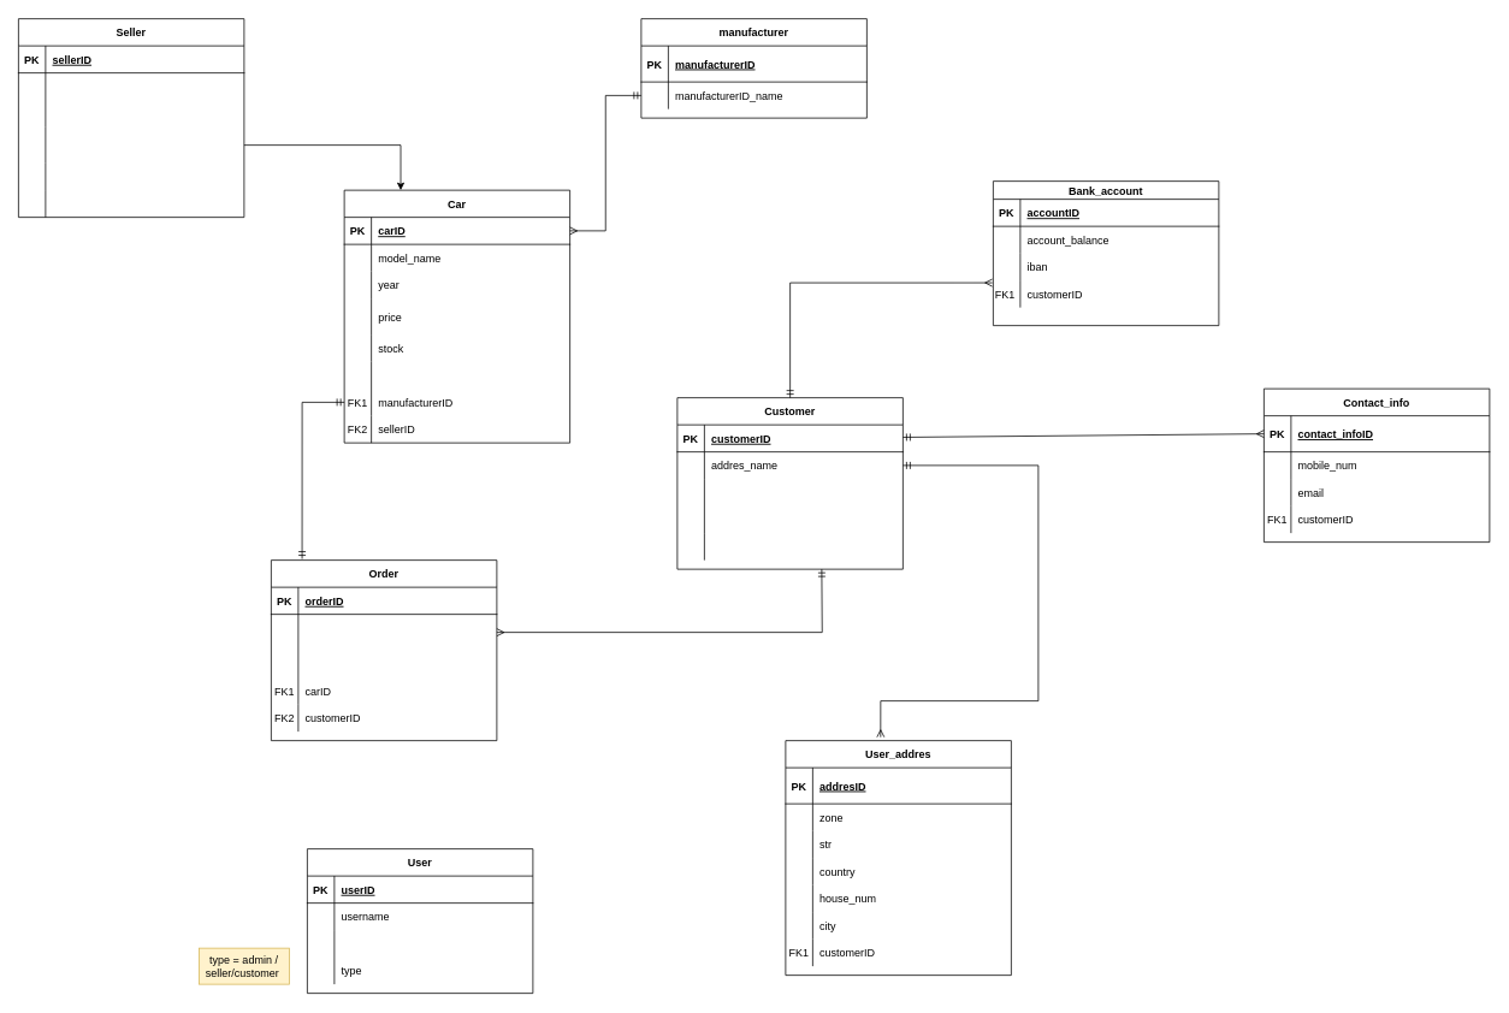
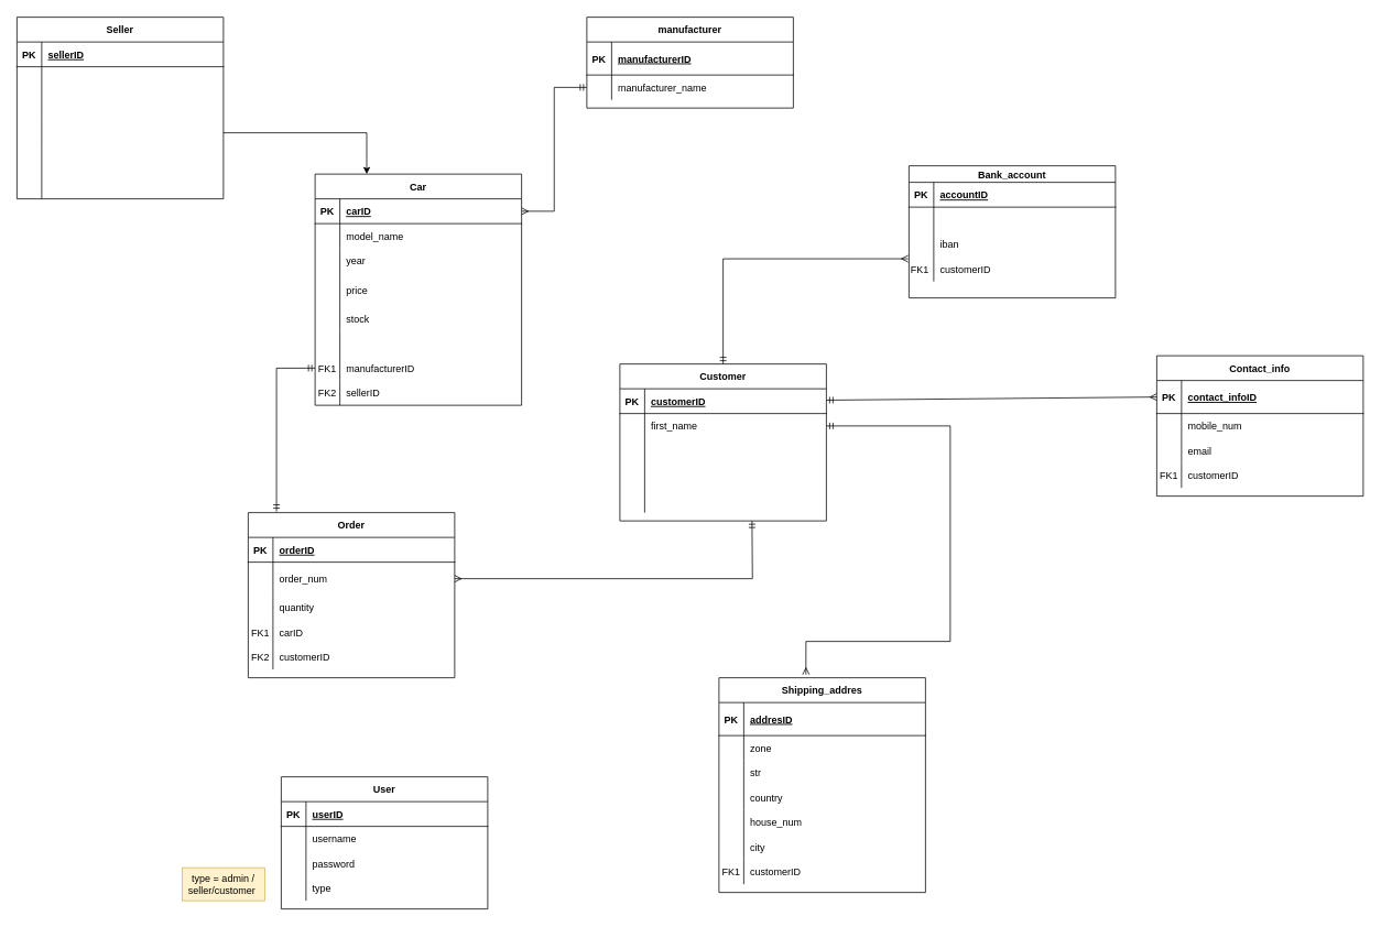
- <mxCell id="8" value="manufacturerID_name" style="shape=partialRectangle;overflow=hidden;connectable=0;fillColor=none;top=0;left=0;bottom=0;right=0;align=left;spacingLeft=6;" parent="6" vertex="1"><mxGeometry x="30" width="220" height="30" as="geometry"><mxRectangle width="220" height="30" as="alternateBounds" /></mxGeometry></mxCell>
+ <mxCell id="8" value="manufacturer_name" style="shape=partialRectangle;overflow=hidden;connectable=0;fillColor=none;top=0;left=0;bottom=0;right=0;align=left;spacingLeft=6;" parent="6" vertex="1"><mxGeometry x="30" width="220" height="30" as="geometry"><mxRectangle width="220" height="30" as="alternateBounds" /></mxGeometry></mxCell>
- <mxCell id="111" value="account_balance" style="shape=partialRectangle;overflow=hidden;connectable=0;fillColor=none;top=0;left=0;bottom=0;right=0;align=left;spacingLeft=6;" parent="109" vertex="1"><mxGeometry x="30" width="220" height="30" as="geometry"><mxRectangle width="220" height="30" as="alternateBounds" /></mxGeometry></mxCell>
- <mxCell id="15" value="addres_name" style="shape=partialRectangle;overflow=hidden;connectable=0;fillColor=none;top=0;left=0;bottom=0;right=0;align=left;spacingLeft=6;" parent="13" vertex="1"><mxGeometry x="30" width="220" height="30" as="geometry"><mxRectangle width="220" height="30" as="alternateBounds" /></mxGeometry></mxCell>
+ <mxCell id="15" value="first_name" style="shape=partialRectangle;overflow=hidden;connectable=0;fillColor=none;top=0;left=0;bottom=0;right=0;align=left;spacingLeft=6;" parent="13" vertex="1"><mxGeometry x="30" width="220" height="30" as="geometry"><mxRectangle width="220" height="30" as="alternateBounds" /></mxGeometry></mxCell>
+ <mxCell id="93" value="order_num" style="shape=partialRectangle;overflow=hidden;connectable=0;fillColor=none;top=0;left=0;bottom=0;right=0;align=left;spacingLeft=6;" parent="91" vertex="1"><mxGeometry x="30" width="220" height="40" as="geometry"><mxRectangle width="220" height="40" as="alternateBounds" /></mxGeometry></mxCell>
+ <mxCell id="96" value="quantity " style="shape=partialRectangle;overflow=hidden;connectable=0;fillColor=none;top=0;left=0;bottom=0;right=0;align=left;spacingLeft=6;" parent="94" vertex="1"><mxGeometry x="30" width="220" height="30" as="geometry"><mxRectangle width="220" height="30" as="alternateBounds" /></mxGeometry></mxCell>
- <mxCell id="63" value="User_addres" style="shape=table;startSize=30;container=1;collapsible=1;childLayout=tableLayout;fixedRows=1;rowLines=0;fontStyle=1;align=center;resizeLast=1;" parent="1" vertex="1"><mxGeometry x="870" y="820" width="250" height="260" as="geometry" /></mxCell>
+ <mxCell id="63" value="Shipping_addres" style="shape=table;startSize=30;container=1;collapsible=1;childLayout=tableLayout;fixedRows=1;rowLines=0;fontStyle=1;align=center;resizeLast=1;" parent="1" vertex="1"><mxGeometry x="870" y="820" width="250" height="260" as="geometry" /></mxCell>
+ <mxCell id="146" value="password" style="shape=partialRectangle;overflow=hidden;connectable=0;fillColor=none;top=0;left=0;bottom=0;right=0;align=left;spacingLeft=6;" parent="144" vertex="1"><mxGeometry x="30" width="220" height="30" as="geometry"><mxRectangle width="220" height="30" as="alternateBounds" /></mxGeometry></mxCell>
